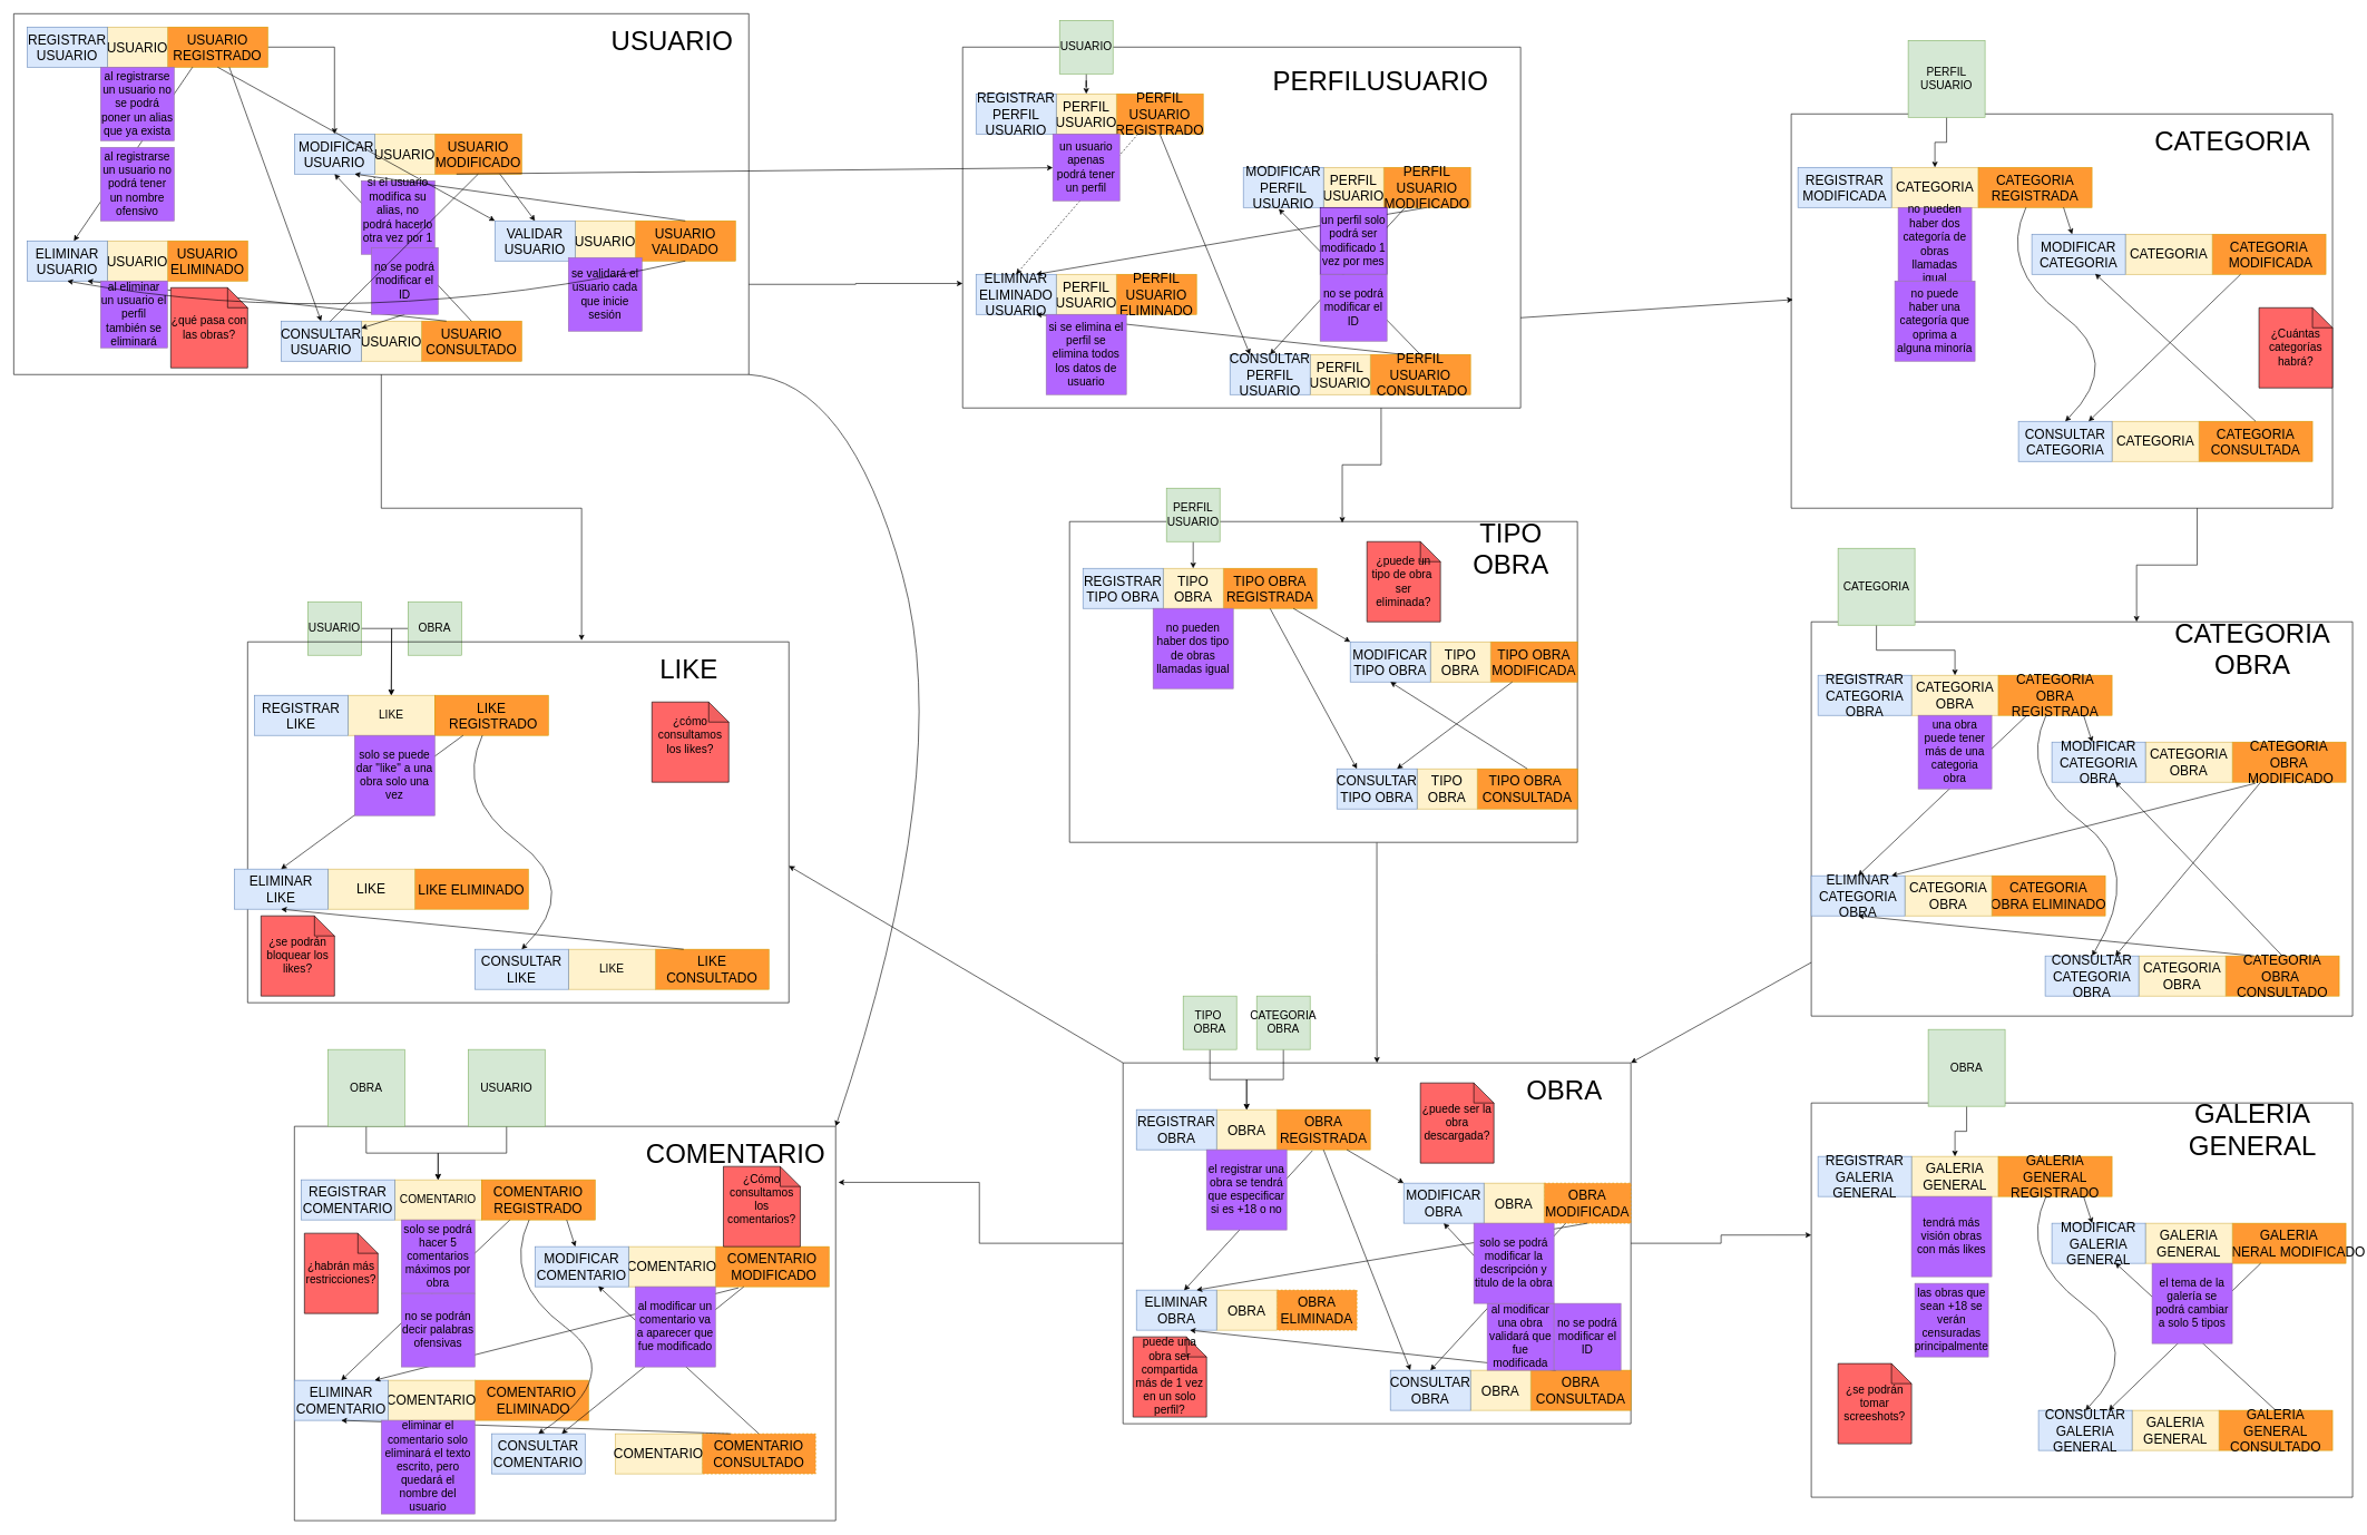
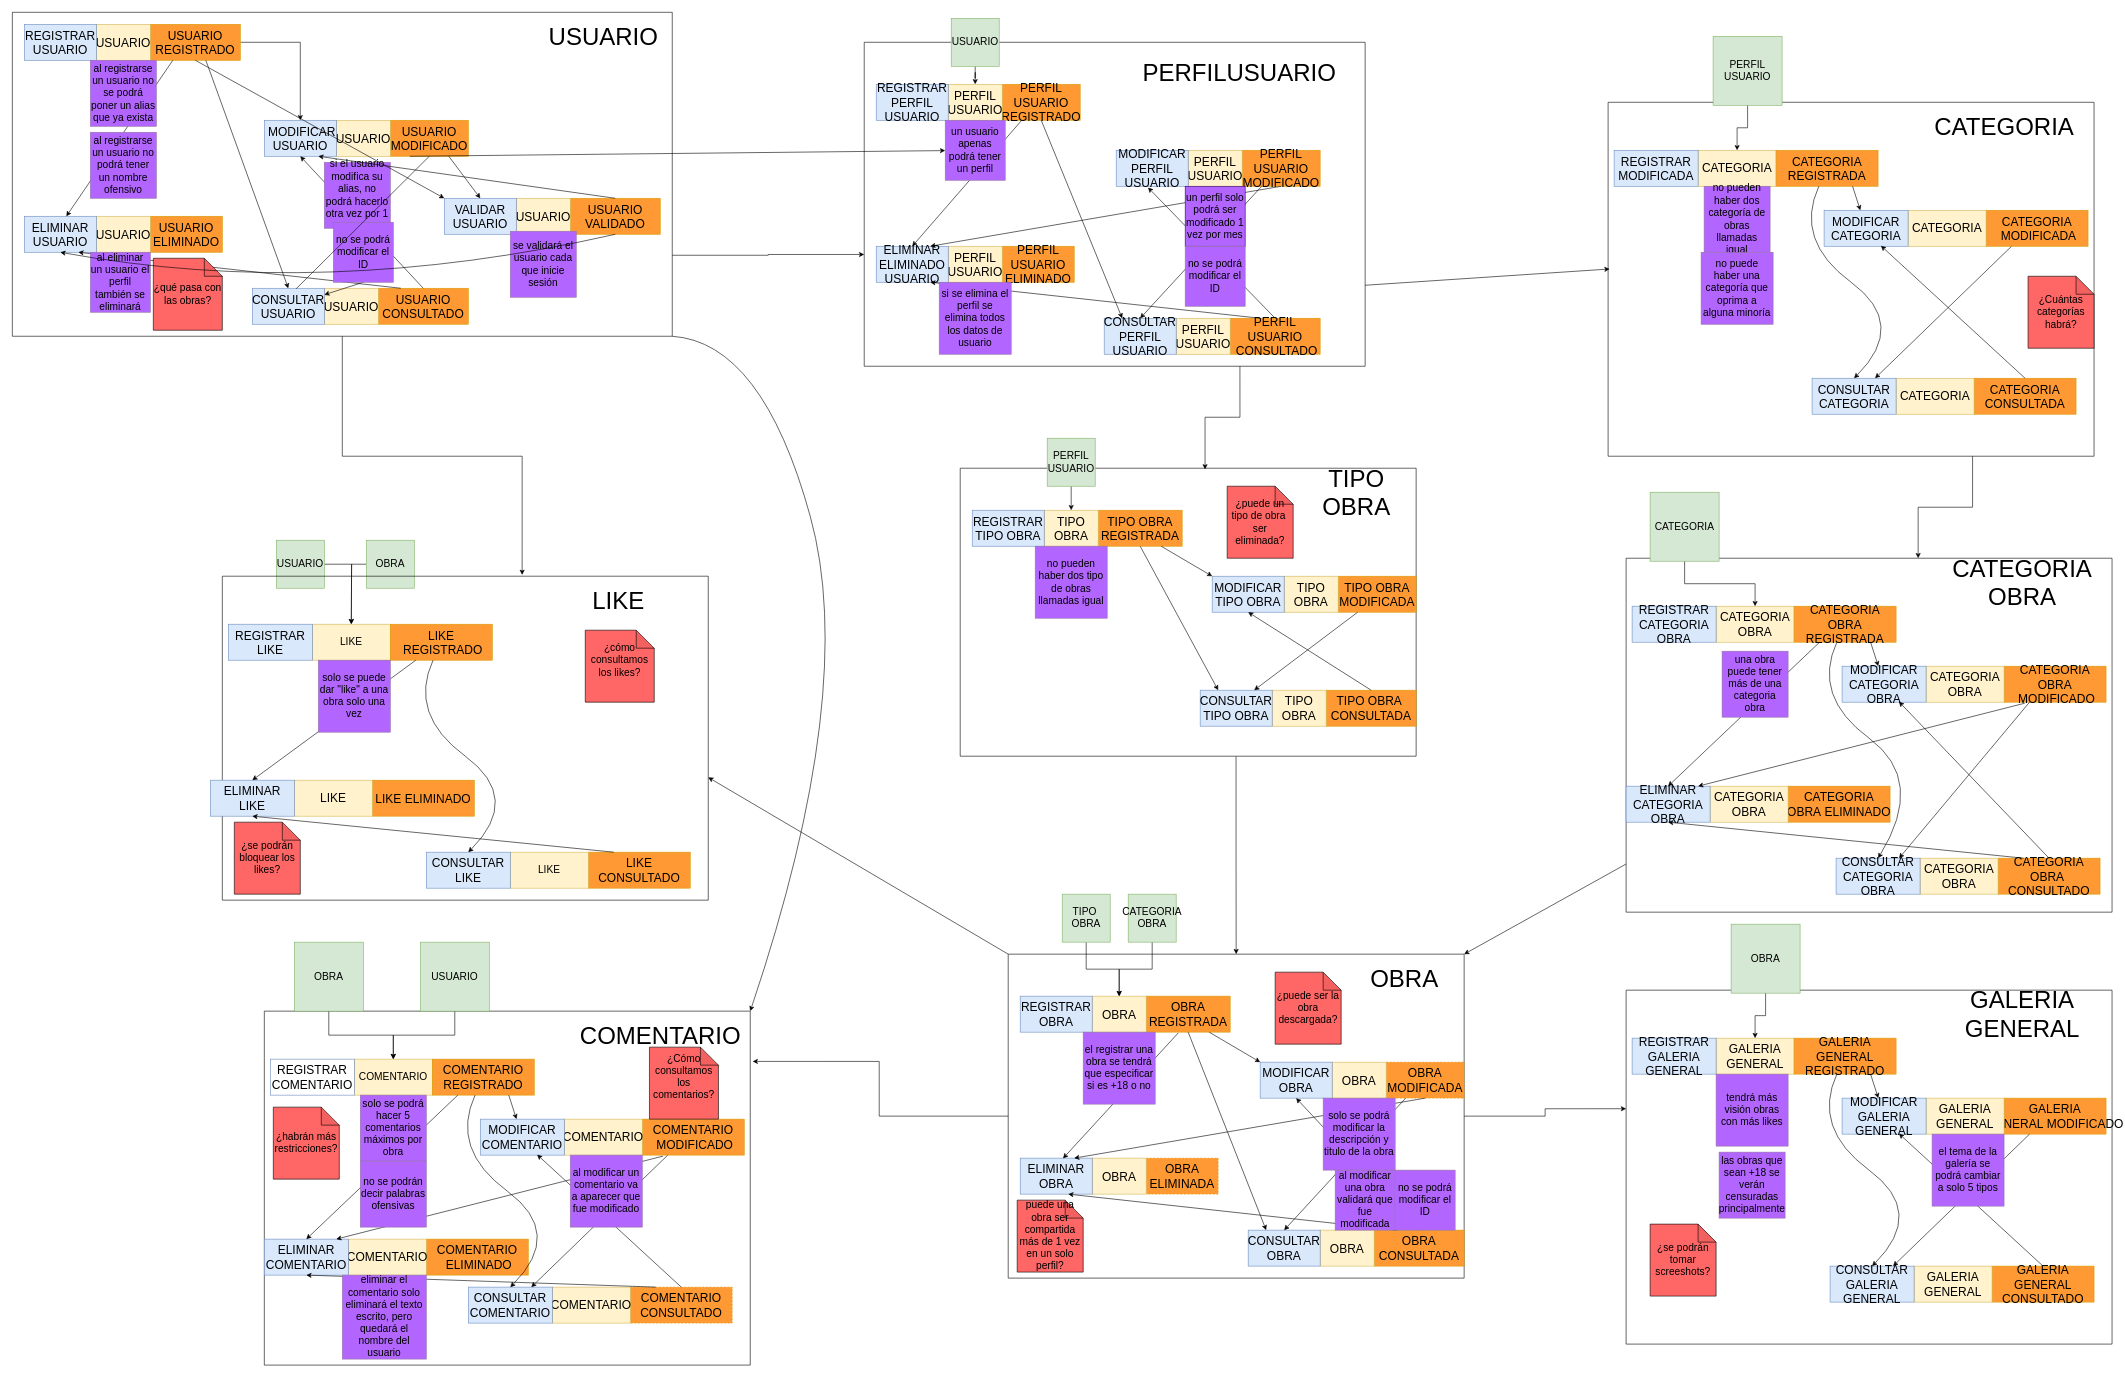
- <mxCell id="54" value="" style="endArrow=classic;html=1;rounded=0;shadow=0;fontSize=17;exitX=0.25;exitY=1;exitDx=0;exitDy=0;entryX=0.5;entryY=0;entryDx=0;entryDy=0;dashed=1;" edge="1" parent="41" source="42" target="49"><mxGeometry width="50" height="50" relative="1" as="geometry"><mxPoint x="240" y="270" as="sourcePoint" /><mxPoint x="290" y="220" as="targetPoint" /></mxGeometry></mxCell>
+ <mxCell id="54" value="" style="endArrow=classic;html=1;rounded=0;shadow=0;fontSize=17;exitX=0.25;exitY=1;exitDx=0;exitDy=0;entryX=0.5;entryY=0;entryDx=0;entryDy=0;" edge="1" parent="41" source="42" target="49"><mxGeometry width="50" height="50" relative="1" as="geometry"><mxPoint x="240" y="270" as="sourcePoint" /><mxPoint x="290" y="220" as="targetPoint" /></mxGeometry></mxCell>
- <mxCell id="188" value="una obra puede tener más de una categoria obra" style="whiteSpace=wrap;html=1;aspect=fixed;fontSize=17;strokeColor=#9673a6;fillColor=#B266FF;" vertex="1" parent="167"><mxGeometry x="160" y="140" width="110" height="110" as="geometry" /></mxCell>
+ <mxCell id="188" value="una obra puede tener más de una categoria obra" style="whiteSpace=wrap;html=1;aspect=fixed;fontSize=17;strokeColor=#9673a6;fillColor=#B266FF;" vertex="1" parent="167"><mxGeometry x="160" y="155" width="110" height="110" as="geometry" /></mxCell>
- <mxCell id="141" value="REGISTRAR COMENTARIO" style="rounded=0;whiteSpace=wrap;html=1;fontSize=20;fillColor=#dae8fc;strokeColor=#6c8ebf;" vertex="1" parent="138"><mxGeometry x="10" y="80" width="140" height="60" as="geometry" /></mxCell>
+ <mxCell id="141" value="REGISTRAR COMENTARIO" style="rounded=0;whiteSpace=wrap;html=1;fontSize=20;fillColor=#ffffff;strokeColor=#6c8ebf;" vertex="1" parent="138"><mxGeometry x="10" y="80" width="140" height="60" as="geometry" /></mxCell>
- <mxCell id="151" value="CONSULTAR COMENTARIO" style="rounded=0;whiteSpace=wrap;html=1;fontSize=20;fillColor=#dae8fc;strokeColor=#6c8ebf;" vertex="1" parent="138"><mxGeometry x="295" y="460" width="140" height="60" as="geometry" /></mxCell>
+ <mxCell id="151" value="CONSULTAR COMENTARIO" style="rounded=0;whiteSpace=wrap;html=1;fontSize=20;fillColor=#dae8fc;strokeColor=#6c8ebf;" vertex="1" parent="138"><mxGeometry x="340" y="460" width="140" height="60" as="geometry" /></mxCell>
